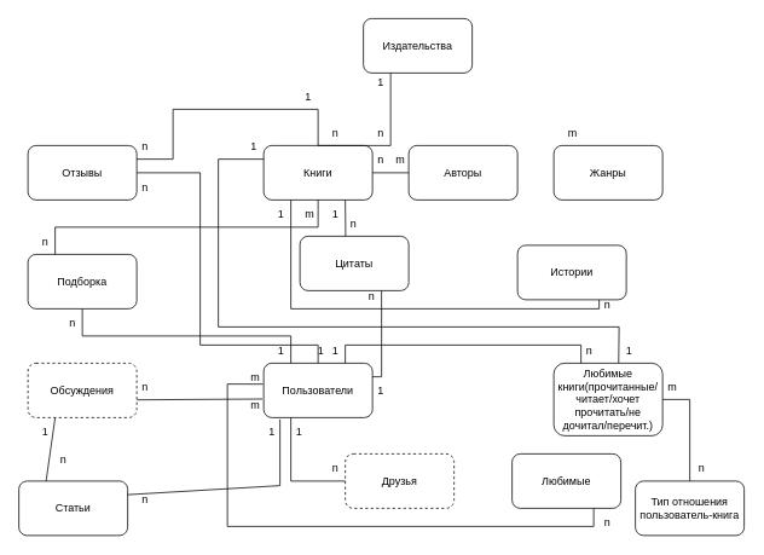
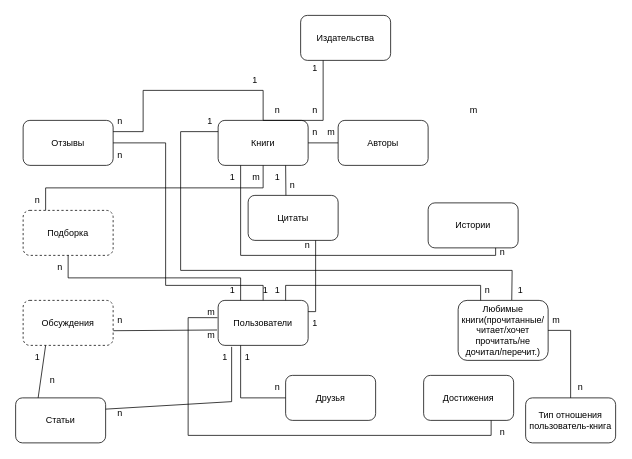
- <mxCell id="4" value="Жанры" style="rounded=1;whiteSpace=wrap;html=1;glass=0;" parent="1" vertex="1"><mxGeometry x="610" y="160" width="120" height="60" as="geometry" /></mxCell>
- <mxCell id="24" value="Подборка" style="rounded=1;whiteSpace=wrap;html=1;" parent="1" vertex="1"><mxGeometry x="30" y="280" width="120" height="60" as="geometry" /></mxCell>
+ <mxCell id="24" value="Подборка" style="rounded=1;whiteSpace=wrap;html=1;dashed=1;" parent="1" vertex="1"><mxGeometry x="30" y="280" width="120" height="60" as="geometry" /></mxCell>
- <mxCell id="20" value="Друзья" style="rounded=1;whiteSpace=wrap;html=1;dashed=1;" parent="1" vertex="1"><mxGeometry x="380" y="500" width="120" height="60" as="geometry" /></mxCell>
+ <mxCell id="20" value="Друзья" style="rounded=1;whiteSpace=wrap;html=1;" parent="1" vertex="1"><mxGeometry x="380" y="500" width="120" height="60" as="geometry" /></mxCell>
- <mxCell id="21" value="Любимые" style="rounded=1;whiteSpace=wrap;html=1;" parent="1" vertex="1"><mxGeometry x="564" y="500" width="120" height="60" as="geometry" /></mxCell>
+ <mxCell id="21" value="Достижения" style="rounded=1;whiteSpace=wrap;html=1;" parent="1" vertex="1"><mxGeometry x="564" y="500" width="120" height="60" as="geometry" /></mxCell>
